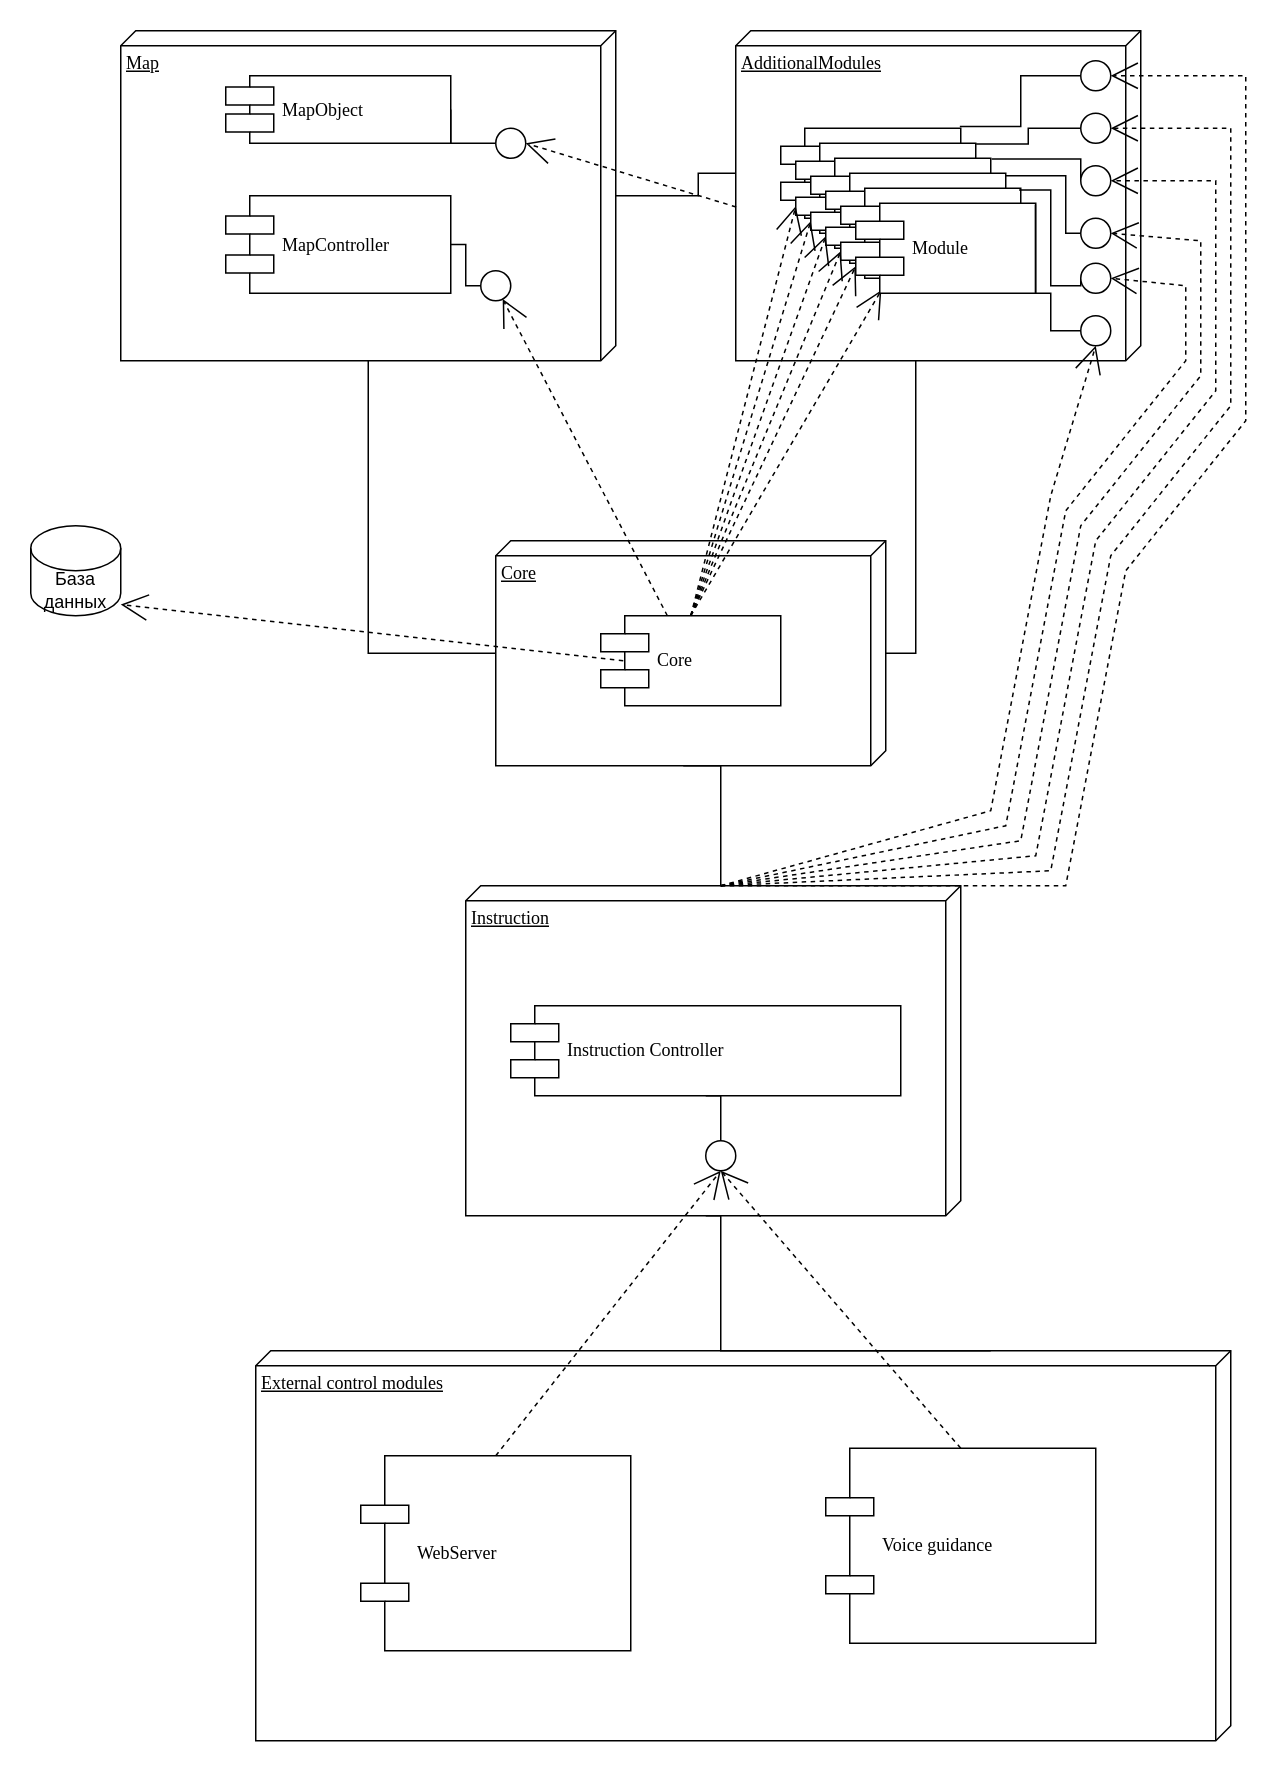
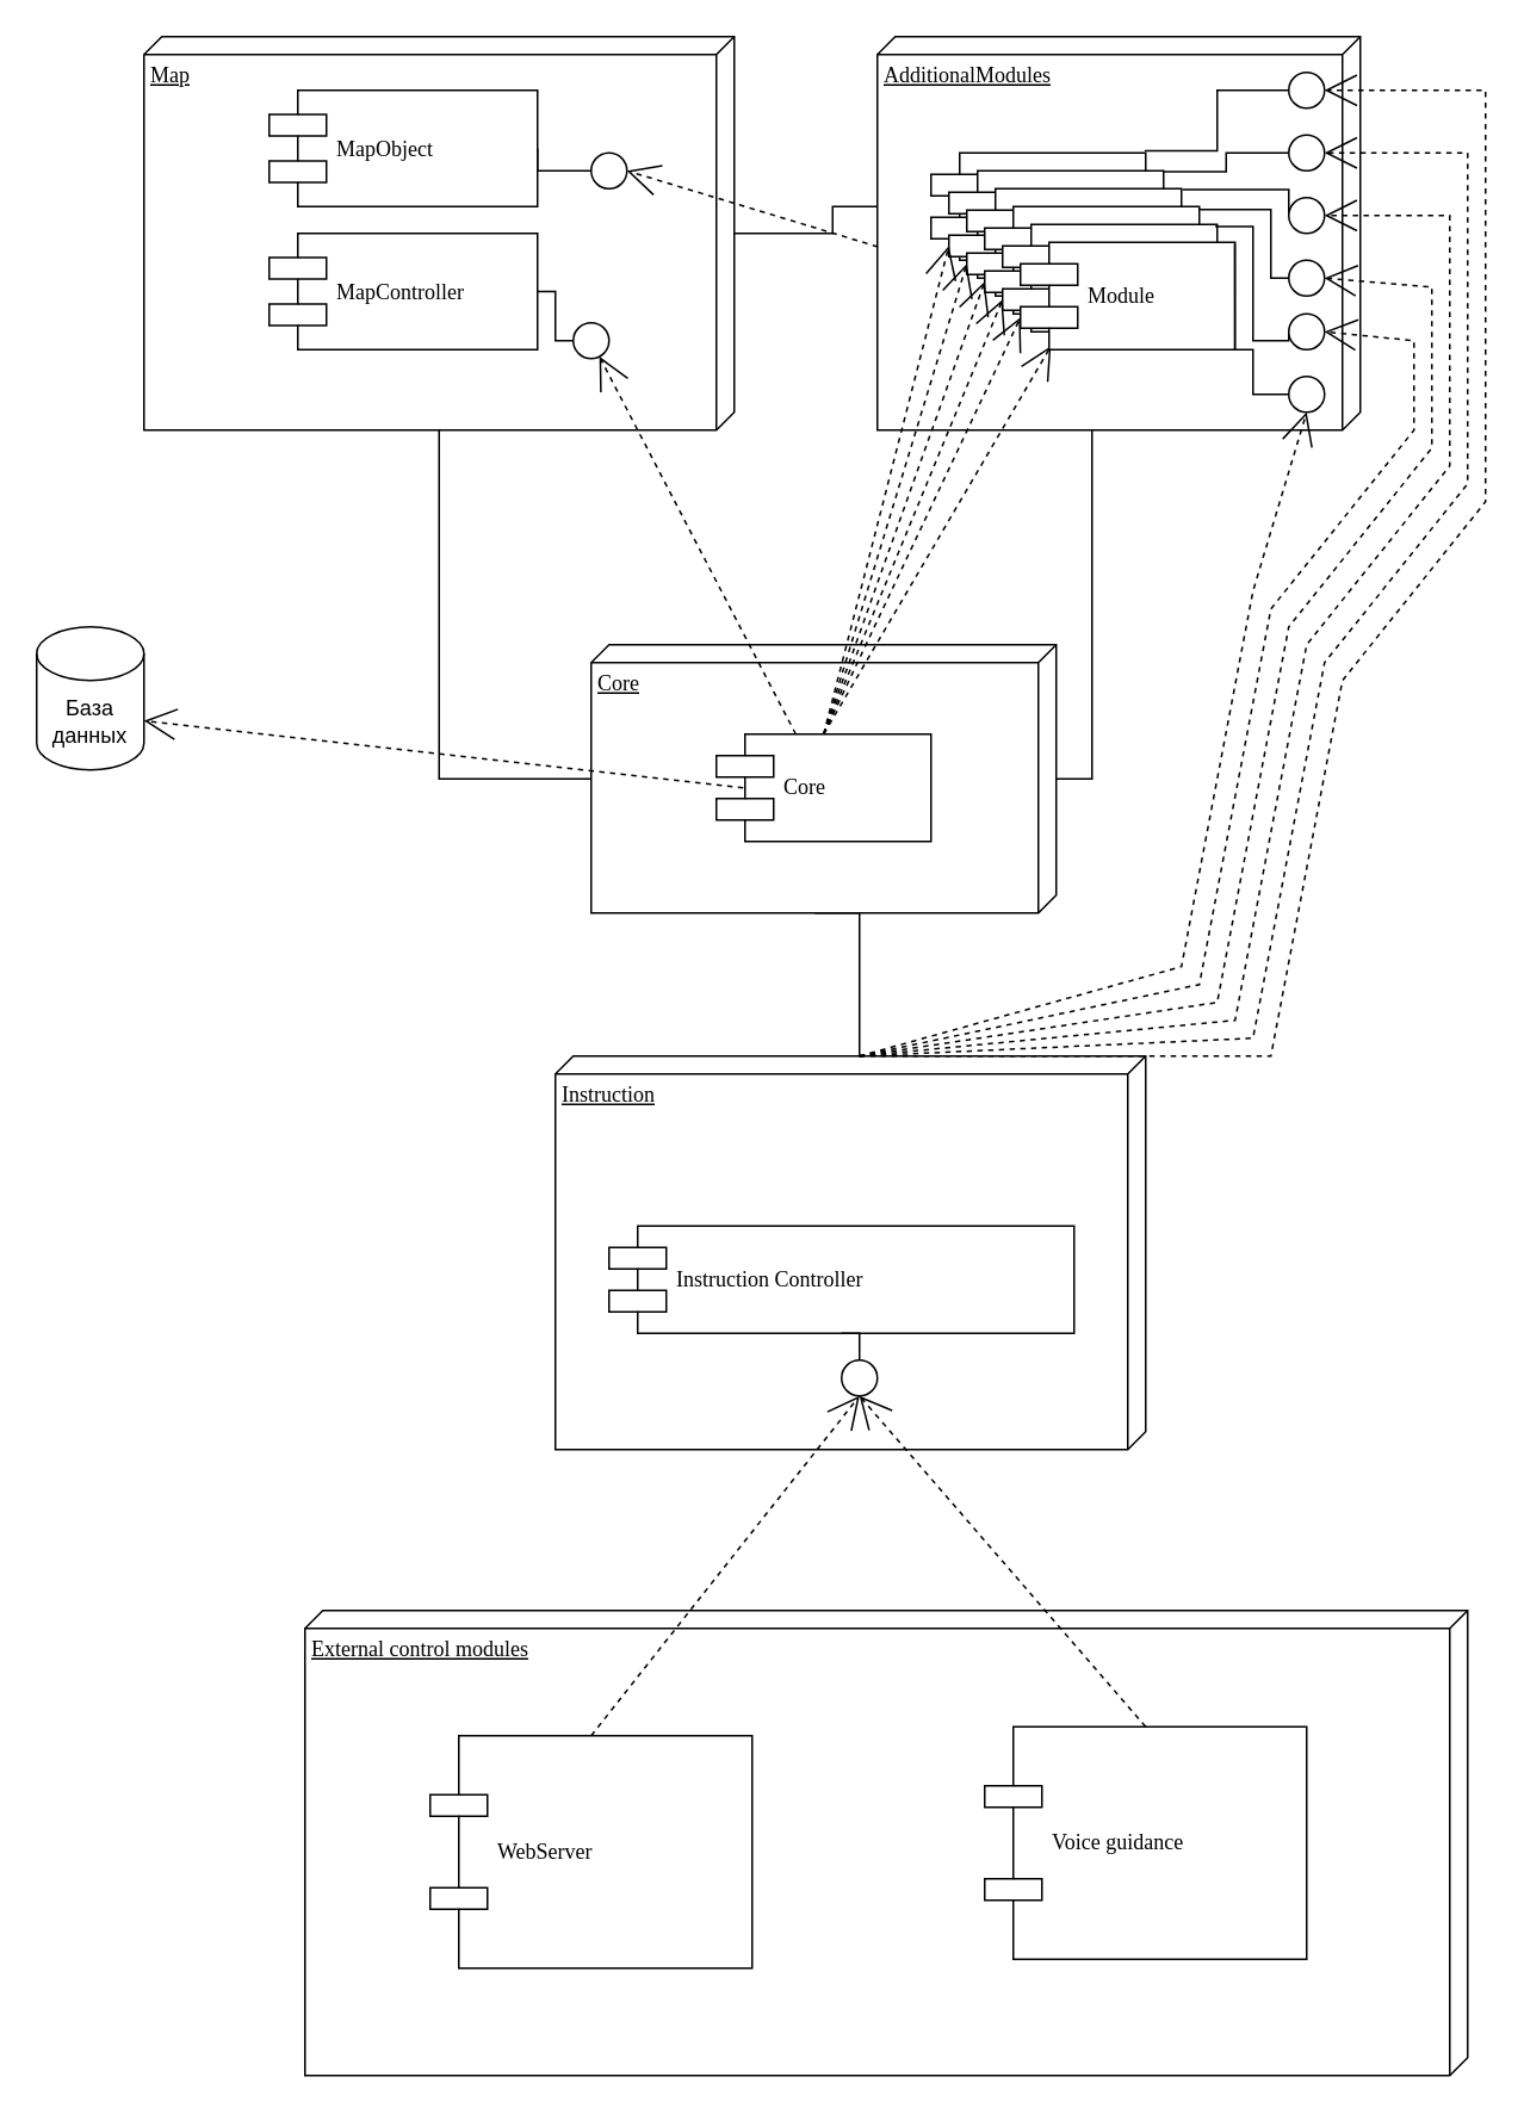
- <mxCell id="34" value="MapObject" style="shape=component;align=left;spacingLeft=36;rounded=0;shadow=0;comic=0;labelBackgroundColor=none;strokeWidth=1;fontFamily=Verdana;fontSize=12;html=1;" vertex="1" parent="1"><mxGeometry x="150" y="50" width="150" height="45" as="geometry" /></mxCell>
+ <mxCell id="34" value="MapObject" style="shape=component;align=left;spacingLeft=36;rounded=0;shadow=0;comic=0;labelBackgroundColor=none;strokeWidth=1;fontFamily=Verdana;fontSize=12;html=1;" vertex="1" parent="1"><mxGeometry x="150" y="50" width="150" height="65" as="geometry" /></mxCell>
- <mxCell id="23" value="База данных" style="shape=cylinder3;whiteSpace=wrap;html=1;boundedLbl=1;backgroundOutline=1;size=15;" vertex="1" parent="1"><mxGeometry x="20" y="350" width="60" height="60" as="geometry" /></mxCell>
+ <mxCell id="23" value="База данных" style="shape=cylinder3;whiteSpace=wrap;html=1;boundedLbl=1;backgroundOutline=1;size=15;" vertex="1" parent="1"><mxGeometry x="20" y="350" width="60" height="80" as="geometry" /></mxCell>
- <mxCell id="20" value="Instruction Controller" style="shape=component;align=left;spacingLeft=36;rounded=0;shadow=0;comic=0;labelBackgroundColor=none;strokeWidth=1;fontFamily=Verdana;fontSize=12;html=1;" vertex="1" parent="1"><mxGeometry x="340" y="670" width="260" height="60" as="geometry" /></mxCell>
+ <mxCell id="20" value="Instruction Controller" style="shape=component;align=left;spacingLeft=36;rounded=0;shadow=0;comic=0;labelBackgroundColor=none;strokeWidth=1;fontFamily=Verdana;fontSize=12;html=1;" vertex="1" parent="1"><mxGeometry x="340" y="685" width="260" height="60" as="geometry" /></mxCell>
- <mxCell id="18" style="edgeStyle=orthogonalEdgeStyle;rounded=0;html=1;labelBackgroundColor=none;startArrow=none;startFill=0;startSize=8;endArrow=none;endFill=0;endSize=16;fontFamily=Verdana;fontSize=12;entryX=0;entryY=0;entryDx=220;entryDy=170;entryPerimeter=0;exitX=0;exitY=0;exitDx=0;exitDy=160;exitPerimeter=0;" edge="1" parent="1" source="17" target="16"><mxGeometry relative="1" as="geometry"><Array as="points"><mxPoint x="480" y="810" /></Array><mxPoint x="690" y="925" as="sourcePoint" /><mxPoint x="755" y="730" as="targetPoint" /></mxGeometry></mxCell>
